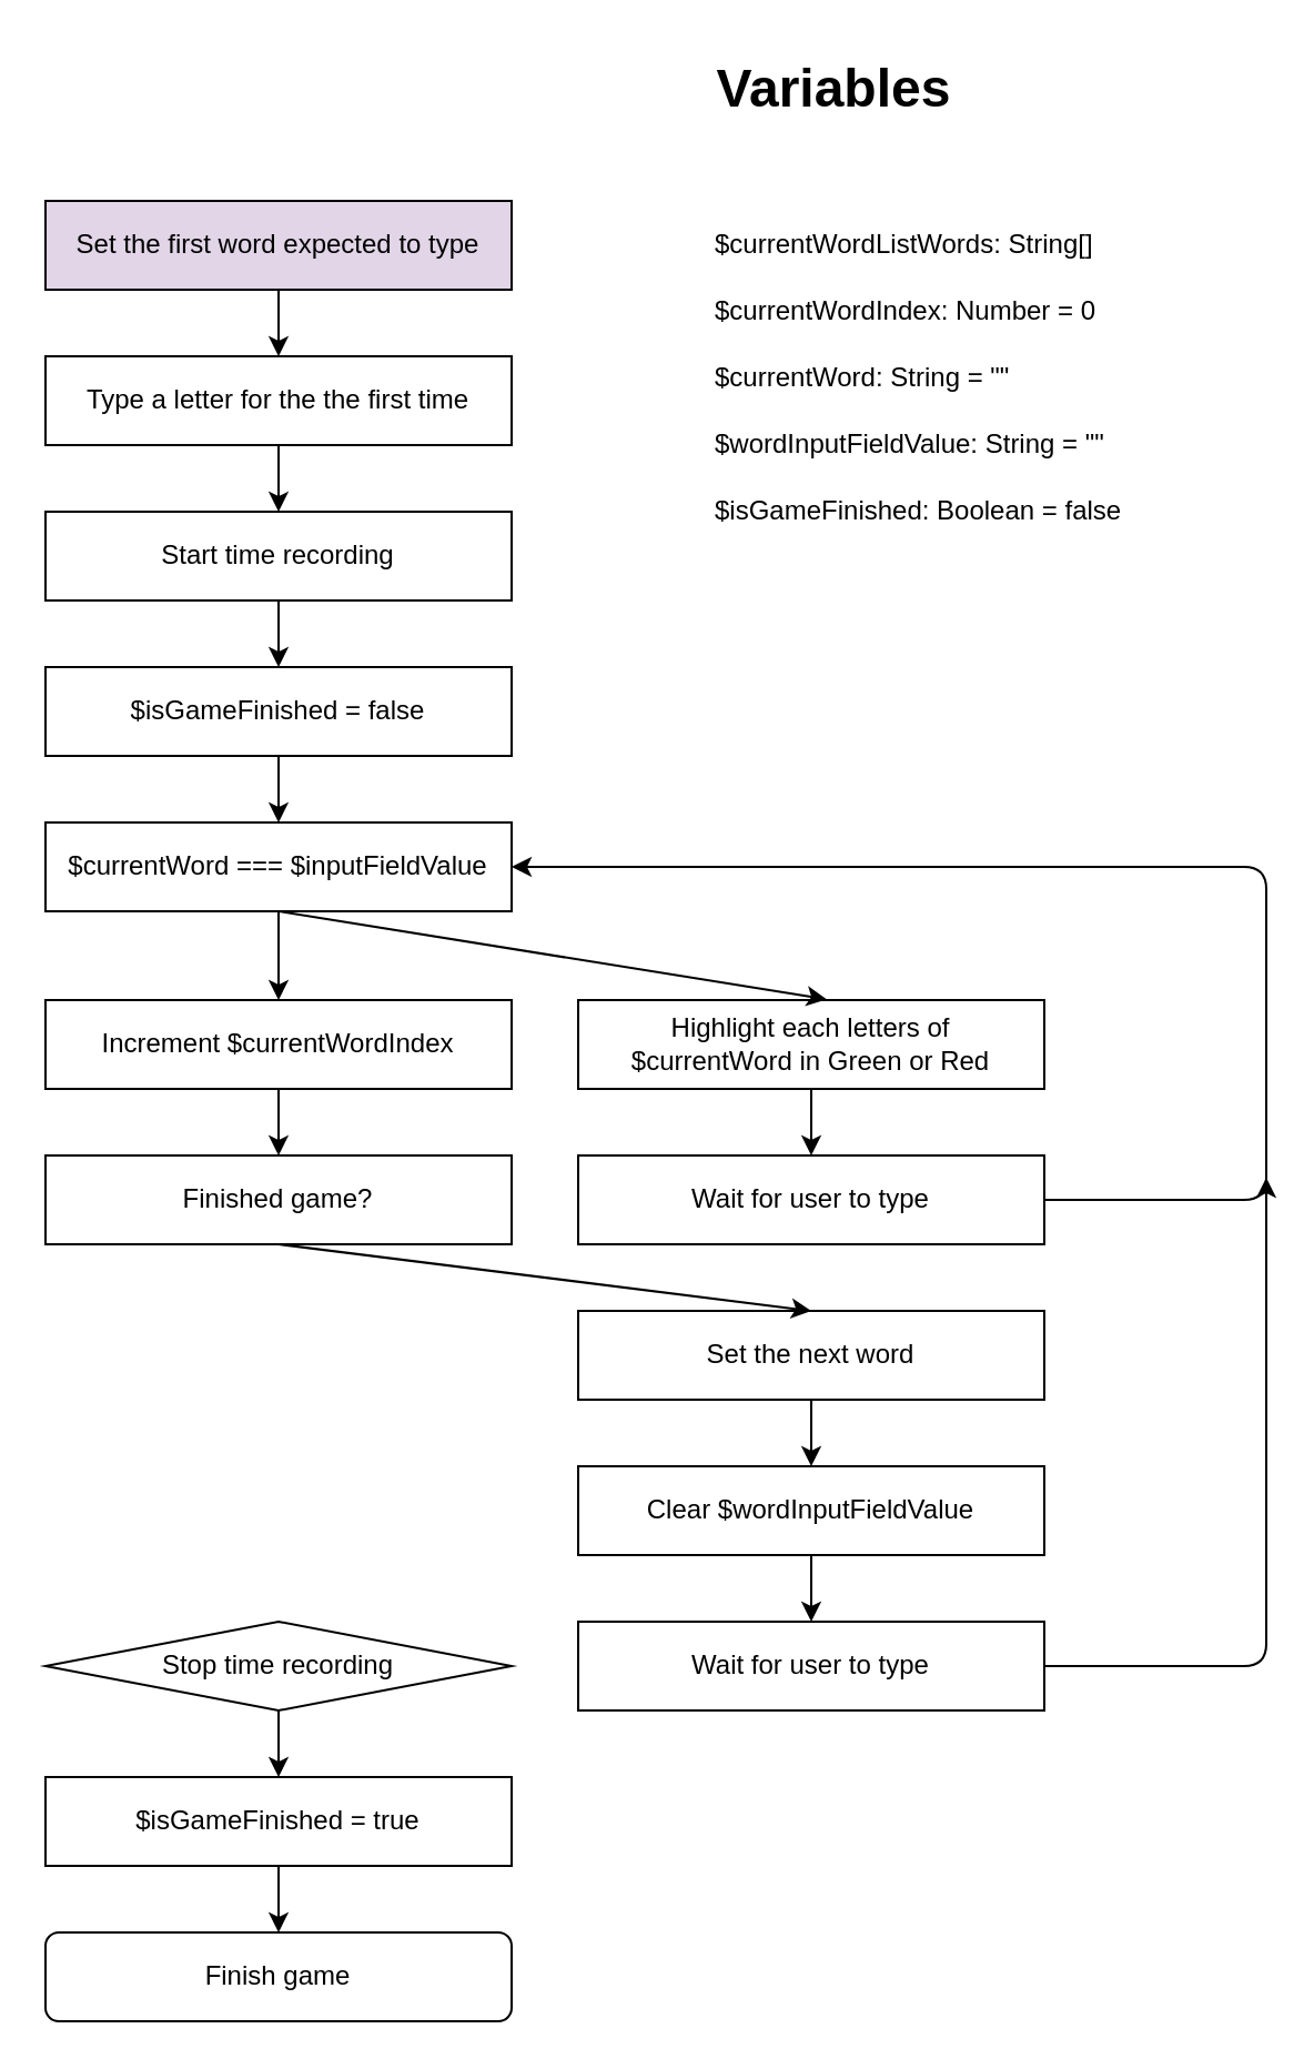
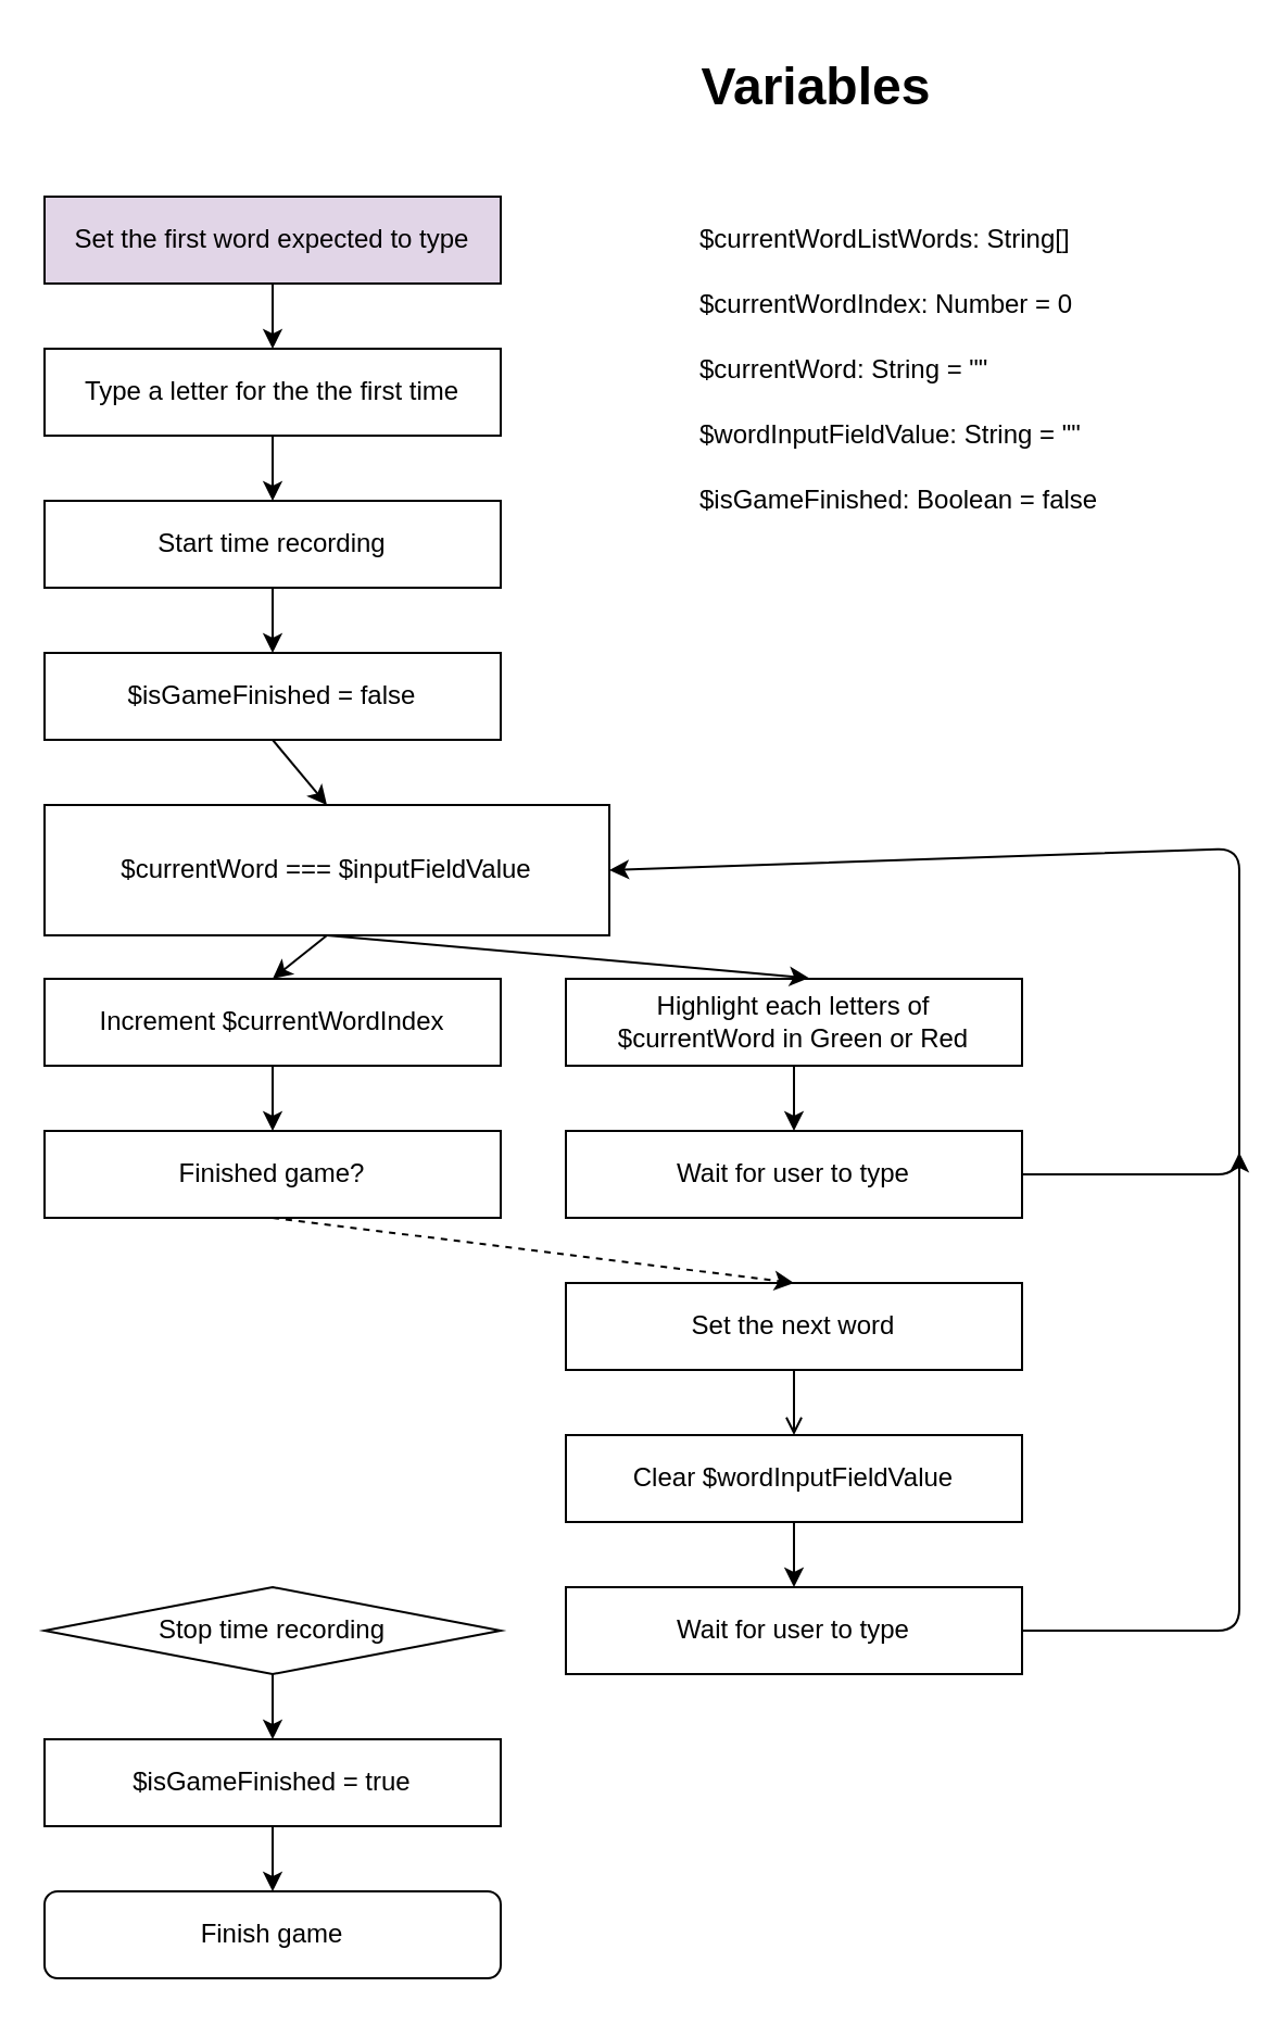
- <mxCell id="14" value="$currentWord === $inputFieldValue" style="rounded=0;whiteSpace=wrap;html=1;fillColor=none;" parent="1" vertex="1"><mxGeometry x="20" y="370" width="210" height="40" as="geometry" /></mxCell>
+ <mxCell id="14" value="$currentWord === $inputFieldValue" style="rounded=0;whiteSpace=wrap;html=1;fillColor=none;" parent="1" vertex="1"><mxGeometry x="20" y="370" width="260" height="60" as="geometry" /></mxCell>
- <mxCell id="32" style="edgeStyle=none;html=1;exitX=0.5;exitY=1;exitDx=0;exitDy=0;entryX=0.5;entryY=0;entryDx=0;entryDy=0;" edge="1" parent="1" source="33" target="20"><mxGeometry relative="1" as="geometry" /></mxCell>
+ <mxCell id="32" style="edgeStyle=none;html=1;exitX=0.5;exitY=1;exitDx=0;exitDy=0;entryX=0.5;entryY=0;entryDx=0;entryDy=0;dashed=1;" edge="1" parent="1" source="33" target="20"><mxGeometry relative="1" as="geometry" /></mxCell>
- <mxCell id="19" style="edgeStyle=none;html=1;exitX=0.5;exitY=1;exitDx=0;exitDy=0;entryX=0.5;entryY=0;entryDx=0;entryDy=0;" edge="1" parent="1" source="20" target="26"><mxGeometry relative="1" as="geometry" /></mxCell>
+ <mxCell id="19" style="edgeStyle=none;html=1;exitX=0.5;exitY=1;exitDx=0;exitDy=0;entryX=0.5;entryY=0;entryDx=0;entryDy=0;endArrow=open;" edge="1" parent="1" source="20" target="26"><mxGeometry relative="1" as="geometry" /></mxCell>
